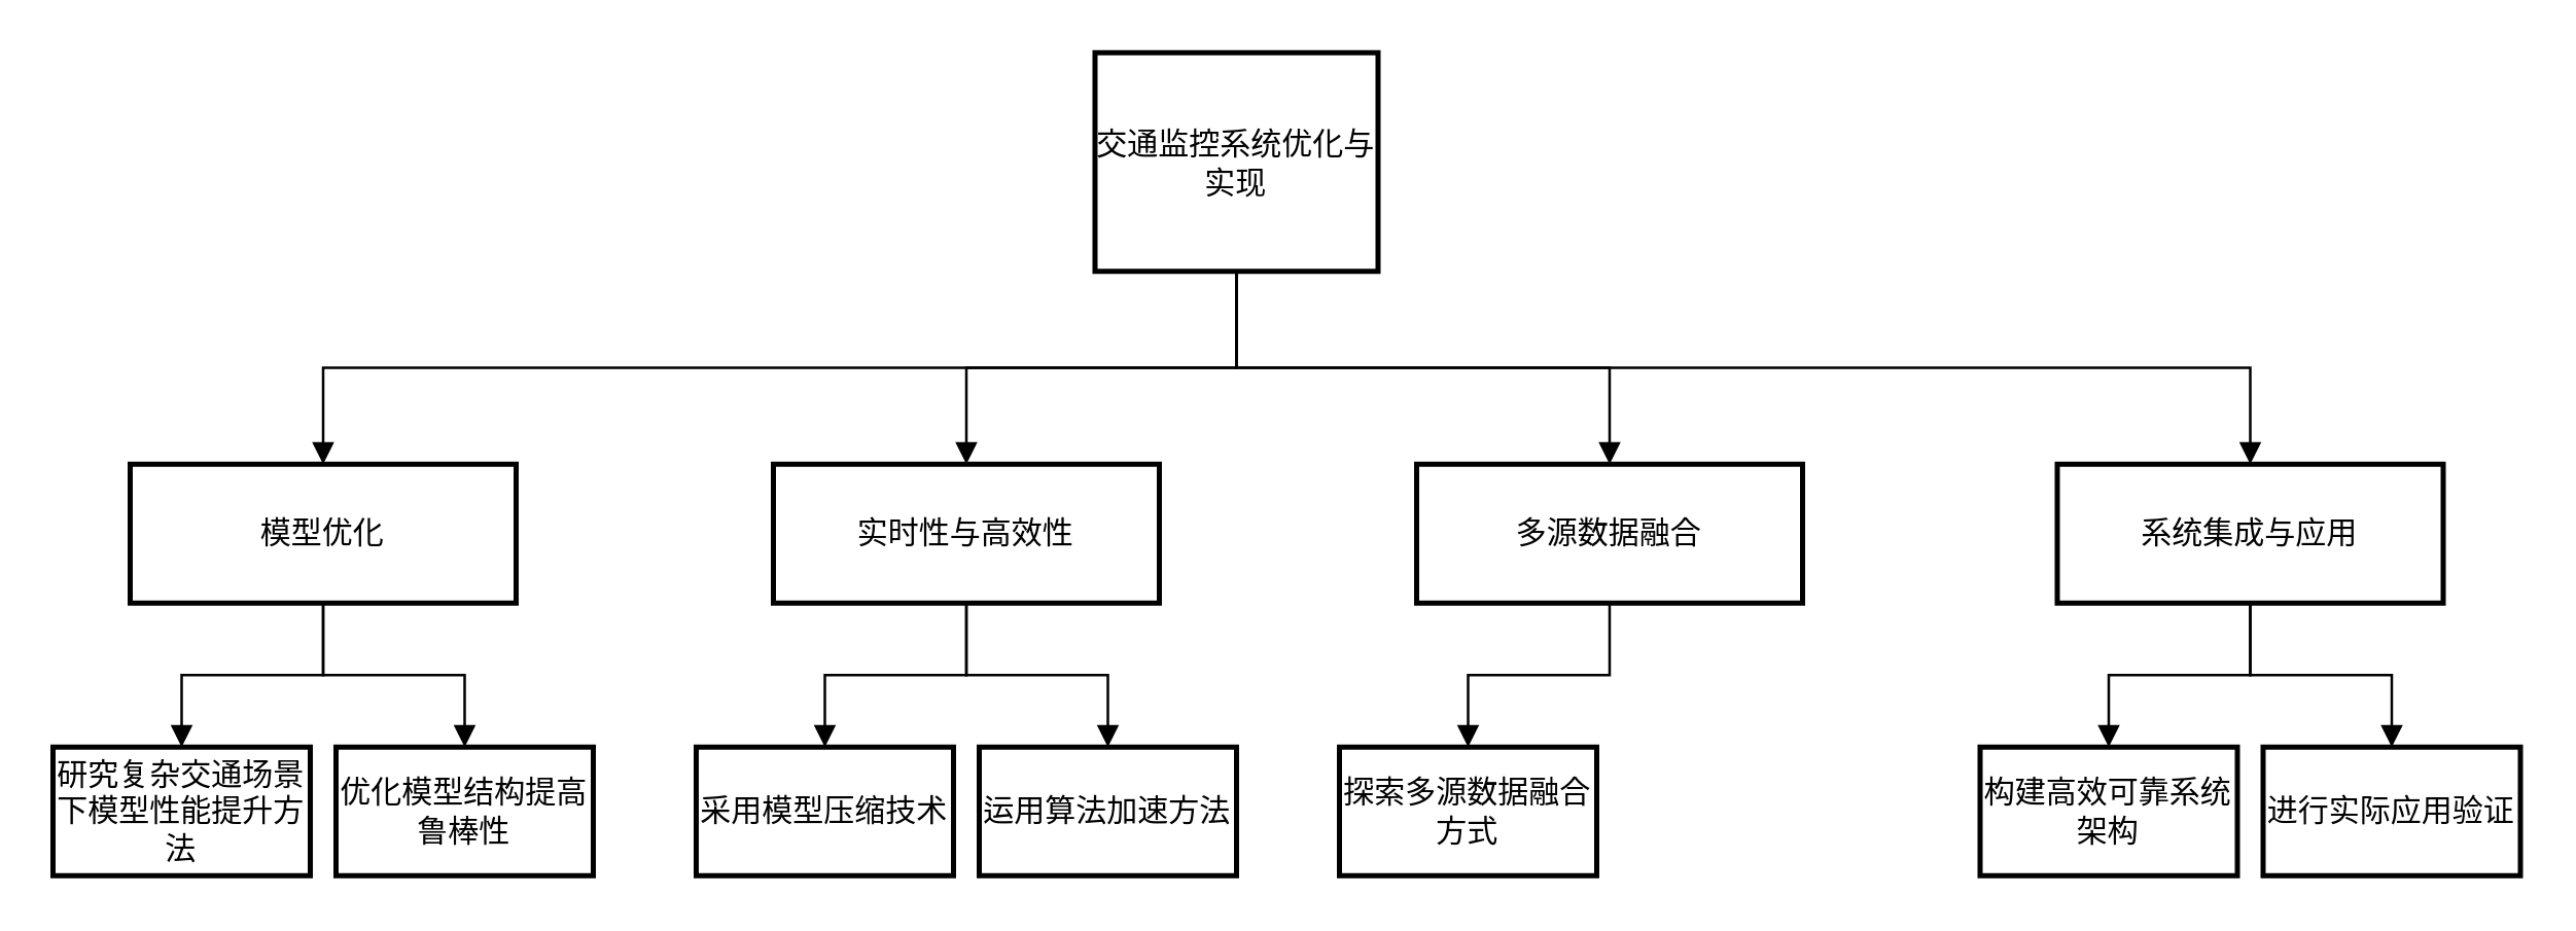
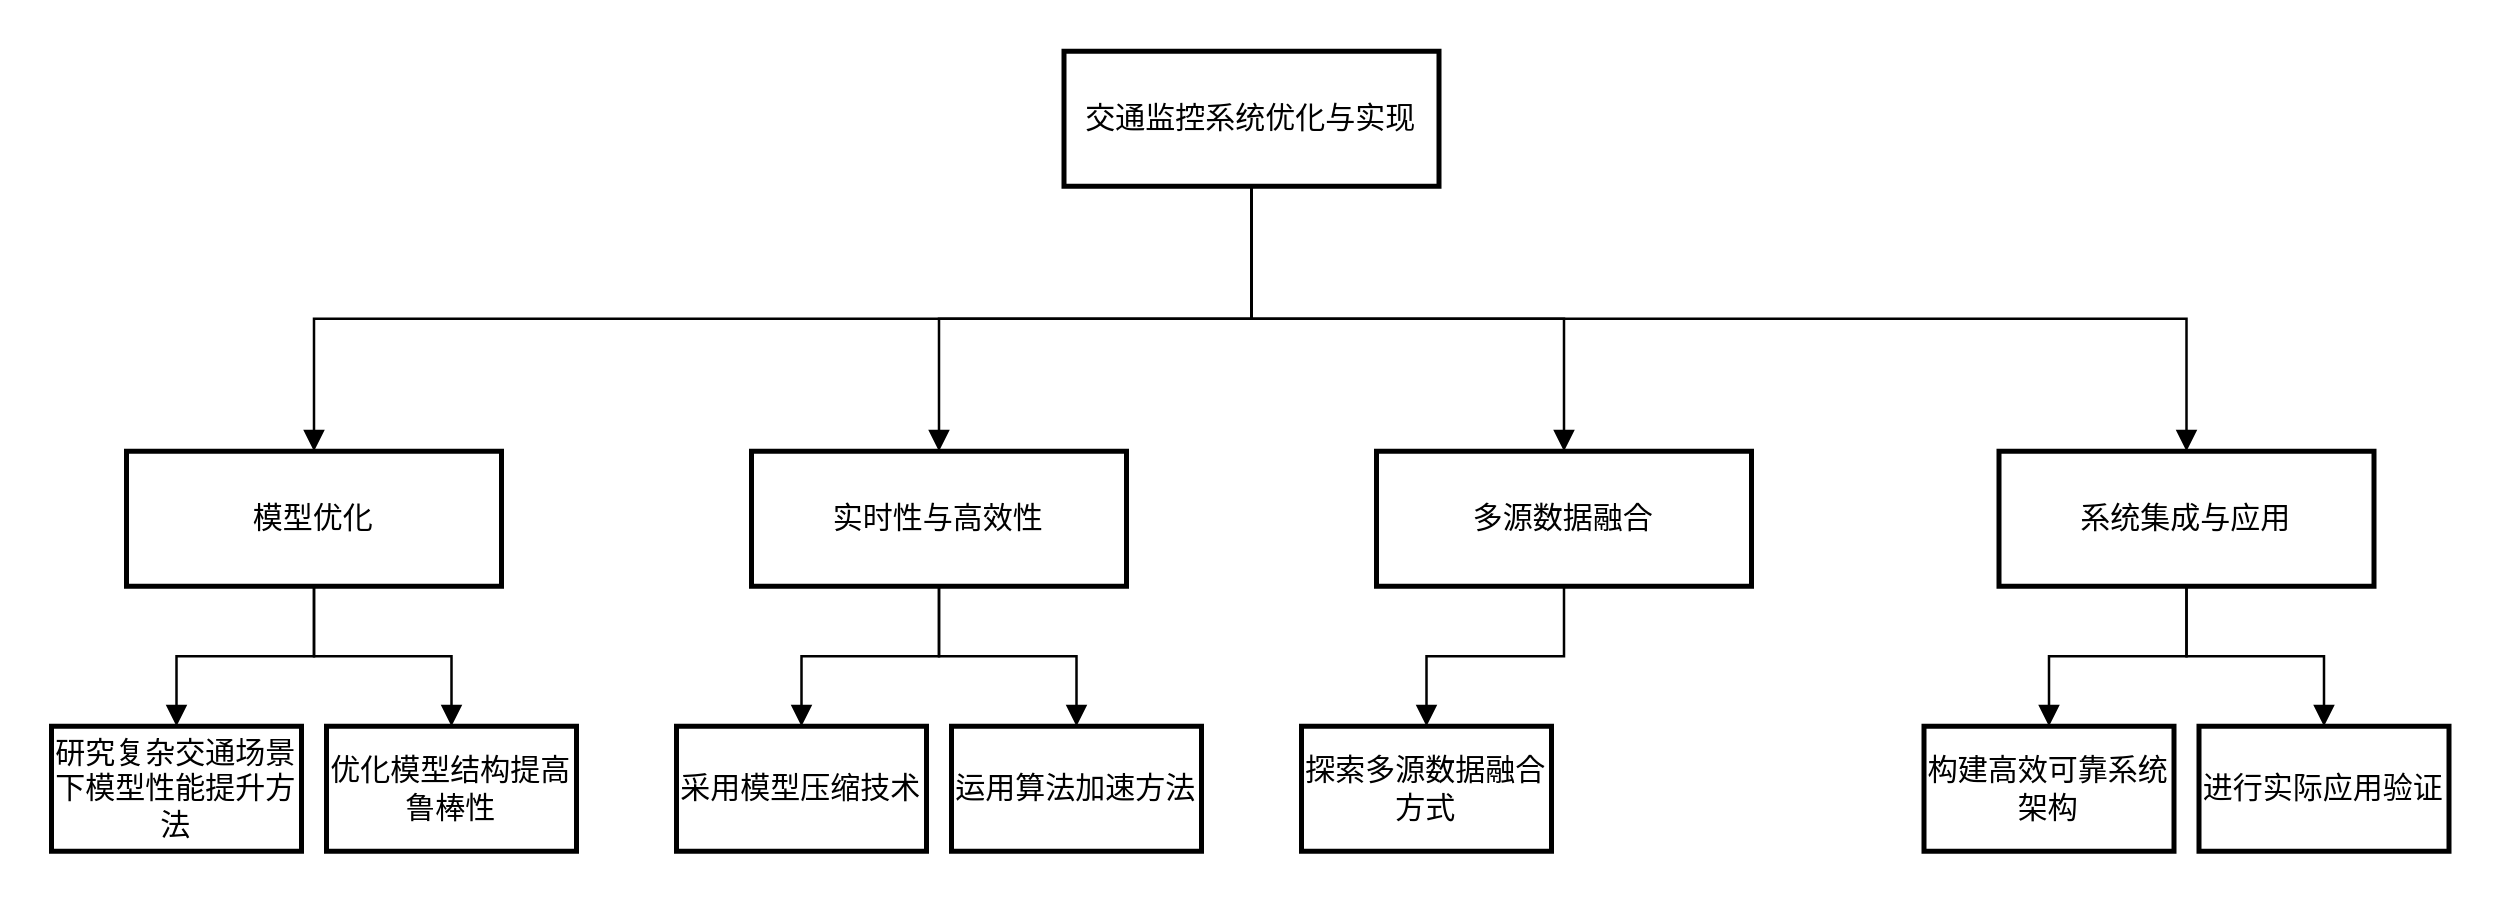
- <mxCell id="2" value="交通监控系统优化与实现" style="whiteSpace=wrap;strokeWidth=2;" vertex="1" parent="1"><mxGeometry x="425" y="20" width="110" height="85" as="geometry" /></mxCell>
+ <mxCell id="2" value="交通监控系统优化与实现" style="whiteSpace=wrap;strokeWidth=2;" vertex="1" parent="1"><mxGeometry x="425" y="20" width="150" height="54" as="geometry" /></mxCell>
